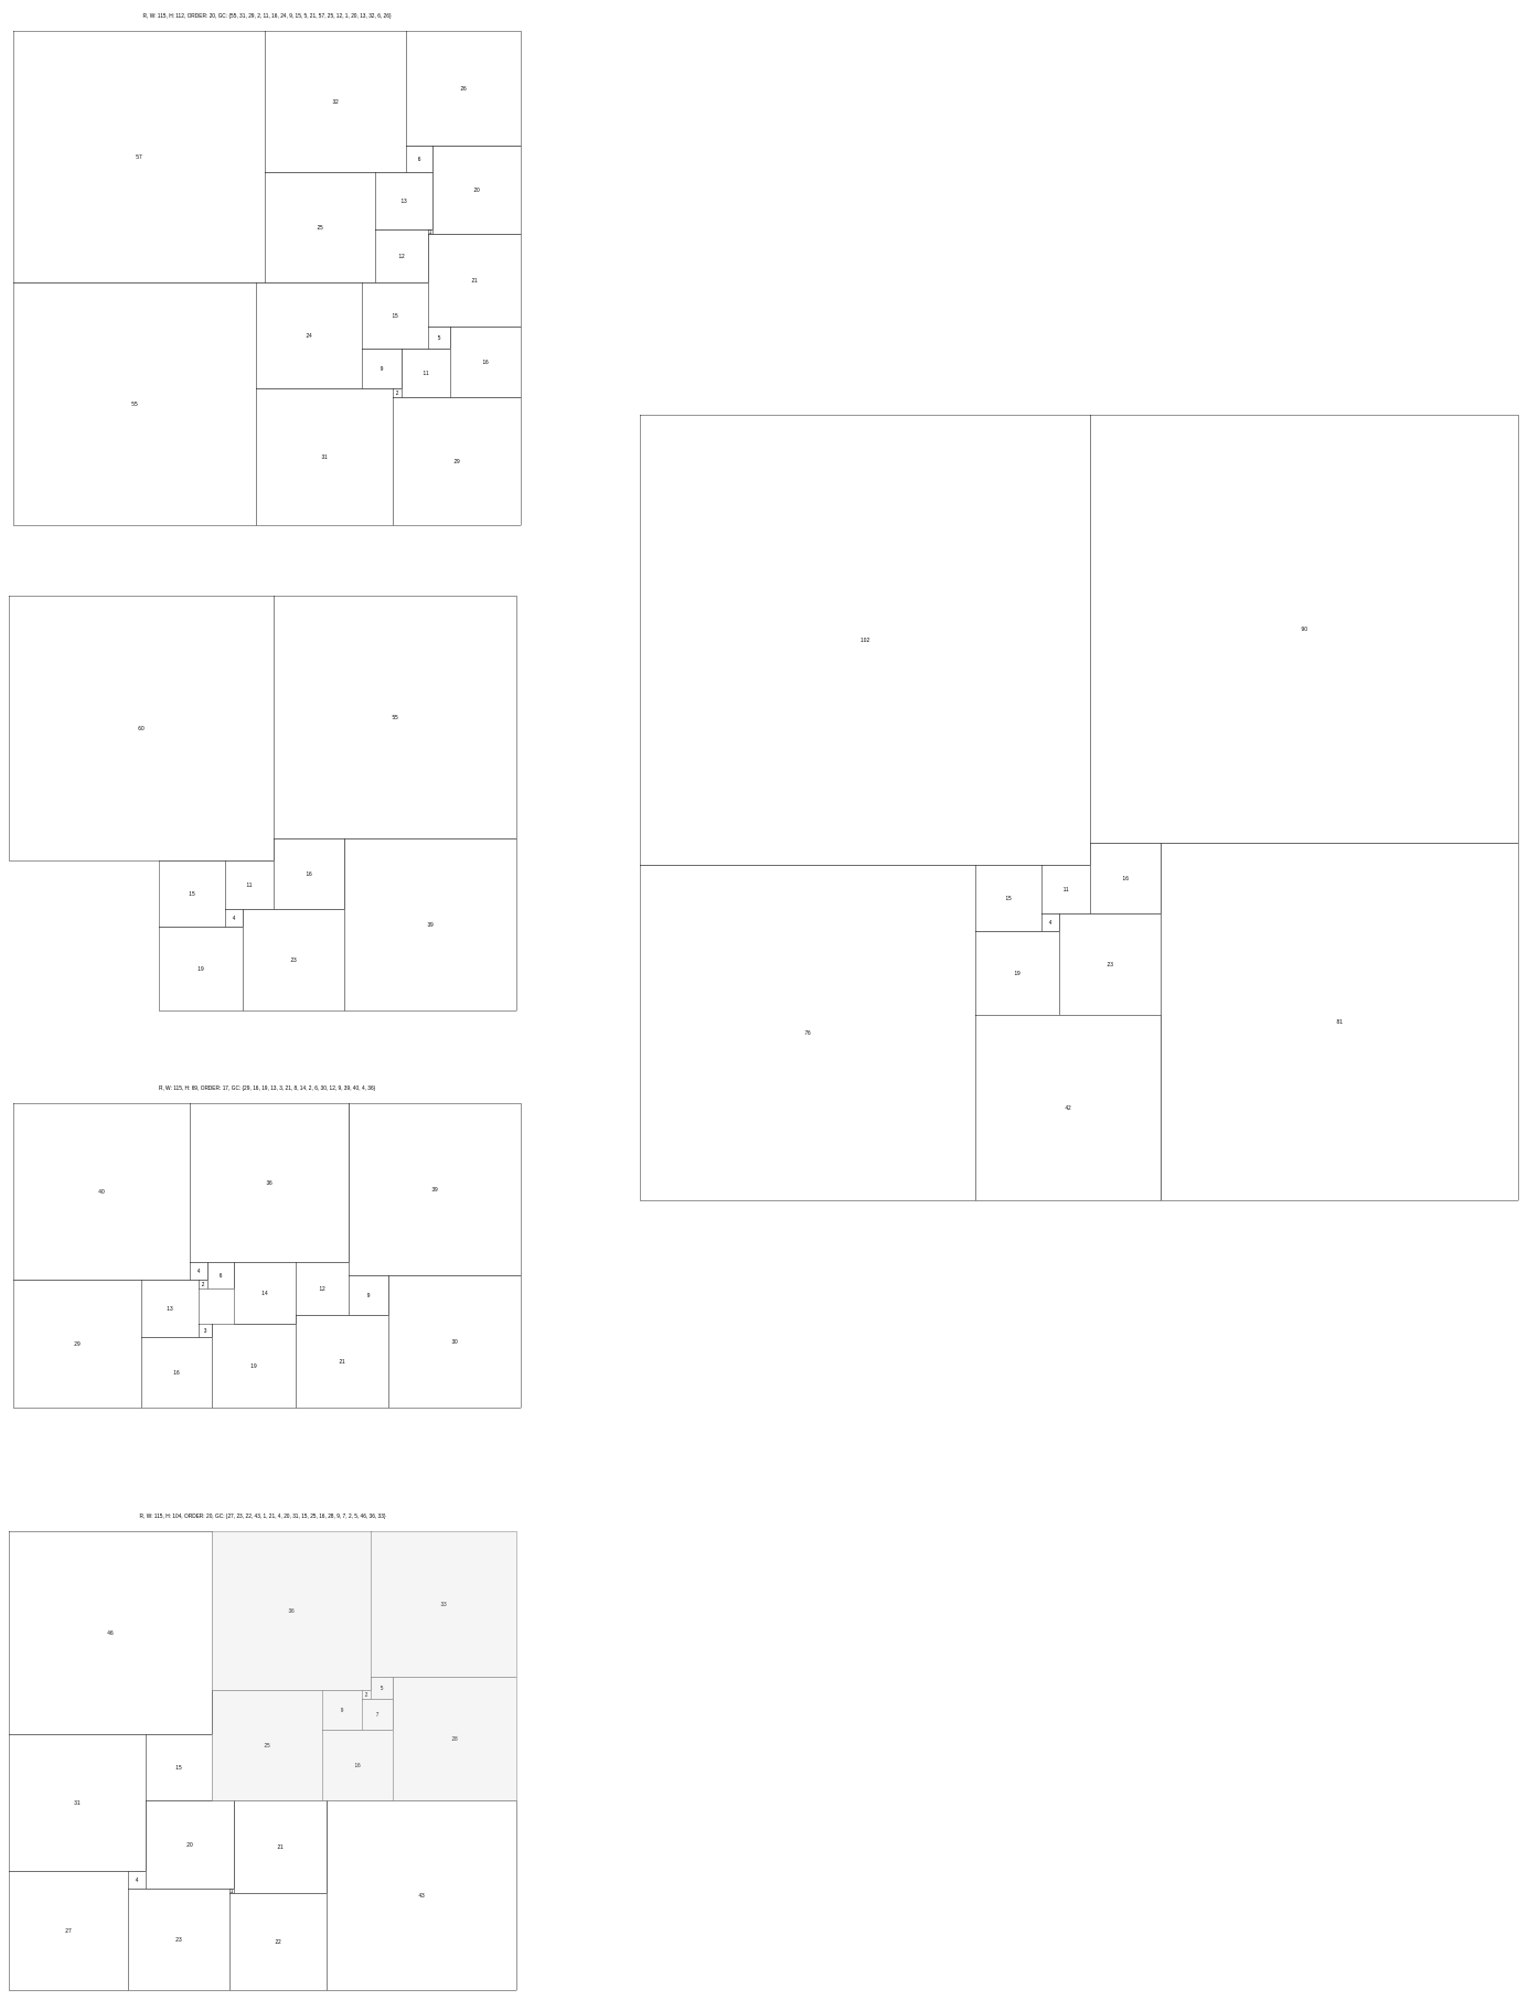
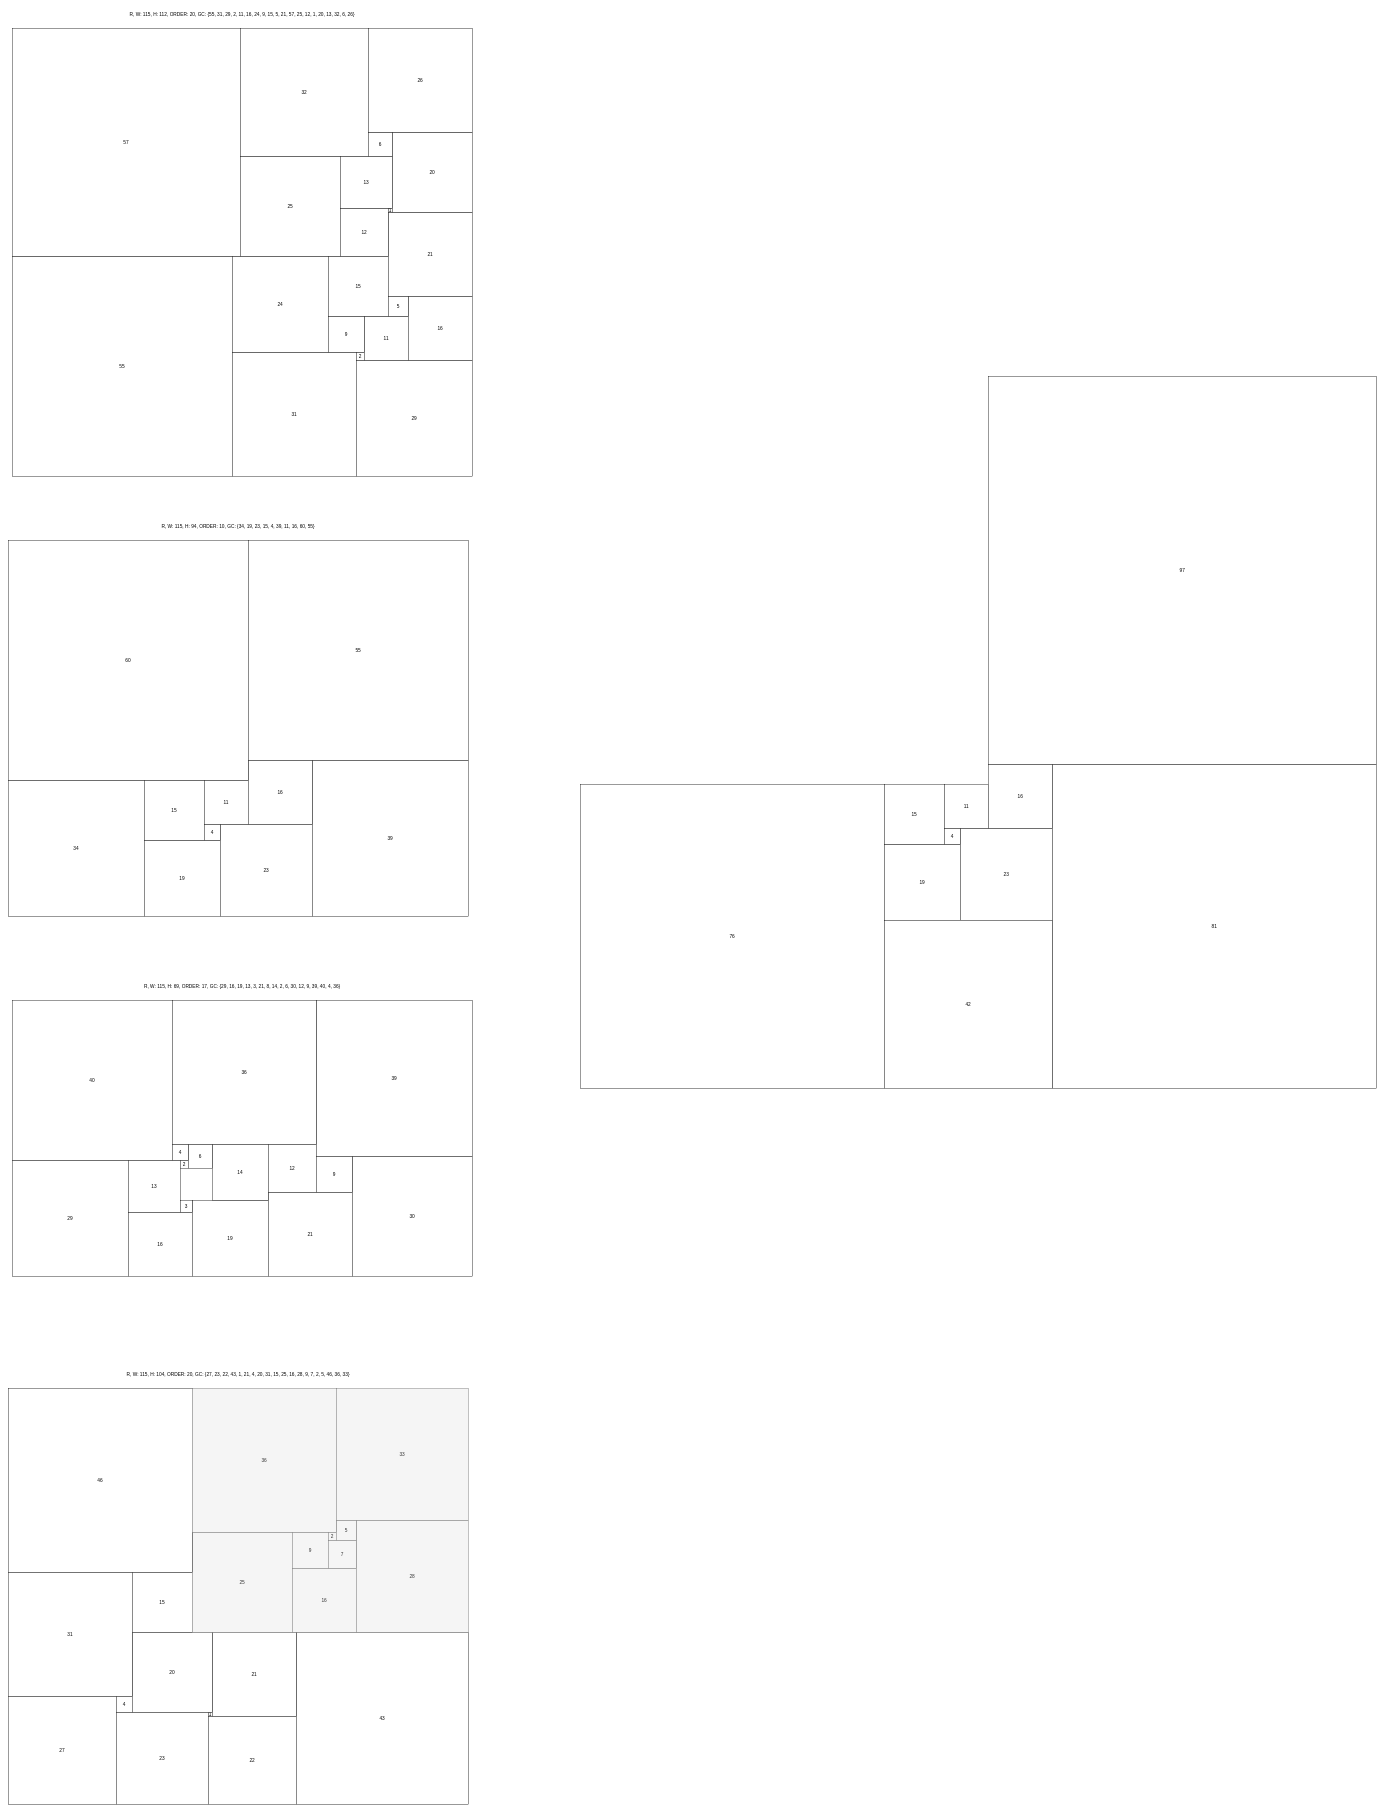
+ <mxCell id="2" value="R, W: 115, H: 94, ORDER: 10, GC: {34, 19, 23, 15, 4, 39, 11, 16, 60, 55} " style="text;html=1;strokeColor=none;fillColor=none;align=center;verticalAlign=middle;whiteSpace=wrap;rounded=0;flipV=1;" parent="1" vertex="1"><mxGeometry x="20" width="1150" height="30" as="geometry" y="1300" /></mxCell>
- <mxCell id="65" value="90" style="rounded=0;whiteSpace=wrap;html=1;aspect=fixed;" vertex="1" parent="55"><mxGeometry x="1020" width="970" height="970" as="geometry" /></mxCell>
+ <mxCell id="65" value="97" style="rounded=0;whiteSpace=wrap;html=1;aspect=fixed;" vertex="1" parent="55"><mxGeometry x="1020" width="970" height="970" as="geometry" /></mxCell>
- <mxCell id="64" value="102" style="rounded=0;whiteSpace=wrap;html=1;aspect=fixed;" vertex="1" parent="55"><mxGeometry width="1020" height="1020" as="geometry" /></mxCell>
+ <mxCell id="45" value="34" style="rounded=0;whiteSpace=wrap;html=1;" parent="44" vertex="1"><mxGeometry y="600" width="340" height="340" as="geometry" /></mxCell>
